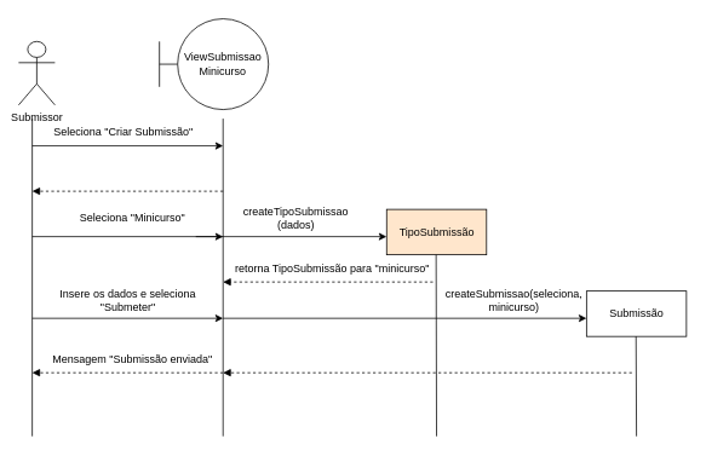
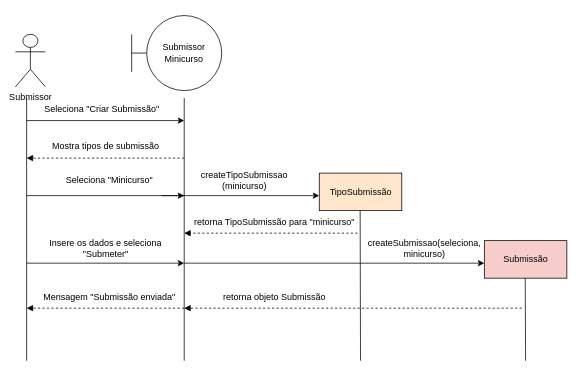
- <mxCell id="3" value="ViewSubmissao&lt;br&gt;Minicurso" style="shape=umlBoundary;whiteSpace=wrap;html=1;" vertex="1" parent="1"><mxGeometry x="175" y="20" width="120" height="100" as="geometry" /></mxCell>
+ <mxCell id="3" value="Submissor&lt;br&gt;Minicurso" style="shape=umlBoundary;whiteSpace=wrap;html=1;" vertex="1" parent="1"><mxGeometry x="175" y="20" width="120" height="100" as="geometry" /></mxCell>
+ <mxCell id="11" value="Mostra tipos de submissão" style="text;html=1;align=center;verticalAlign=middle;resizable=0;points=[];autosize=1;strokeColor=none;fillColor=none;" vertex="1" parent="1"><mxGeometry x="55" y="180" width="170" height="30" as="geometry" /></mxCell>
- <mxCell id="15" value="createTipoSubmissao&lt;br&gt;(dados)" style="text;html=1;align=center;verticalAlign=middle;resizable=0;points=[];autosize=1;strokeColor=none;fillColor=none;" vertex="1" parent="1"><mxGeometry x="255" y="220" width="140" height="40" as="geometry" /></mxCell>
+ <mxCell id="15" value="createTipoSubmissao&lt;br&gt;(minicurso)" style="text;html=1;align=center;verticalAlign=middle;resizable=0;points=[];autosize=1;strokeColor=none;fillColor=none;" vertex="1" parent="1"><mxGeometry x="255" y="220" width="140" height="40" as="geometry" /></mxCell>
- <mxCell id="4" value="Submissão" style="html=1;" vertex="1" parent="1"><mxGeometry x="645" y="320" width="110" height="50" as="geometry" /></mxCell>
+ <mxCell id="4" value="Submissão" style="html=1;fillColor=#f8cecc;" vertex="1" parent="1"><mxGeometry x="645" y="320" width="110" height="50" as="geometry" /></mxCell>
+ <mxCell id="25" value="retorna objeto Submissão" style="text;html=1;align=center;verticalAlign=middle;resizable=0;points=[];autosize=1;strokeColor=none;fillColor=none;" vertex="1" parent="1"><mxGeometry x="285" y="380" width="160" height="30" as="geometry" /></mxCell>
